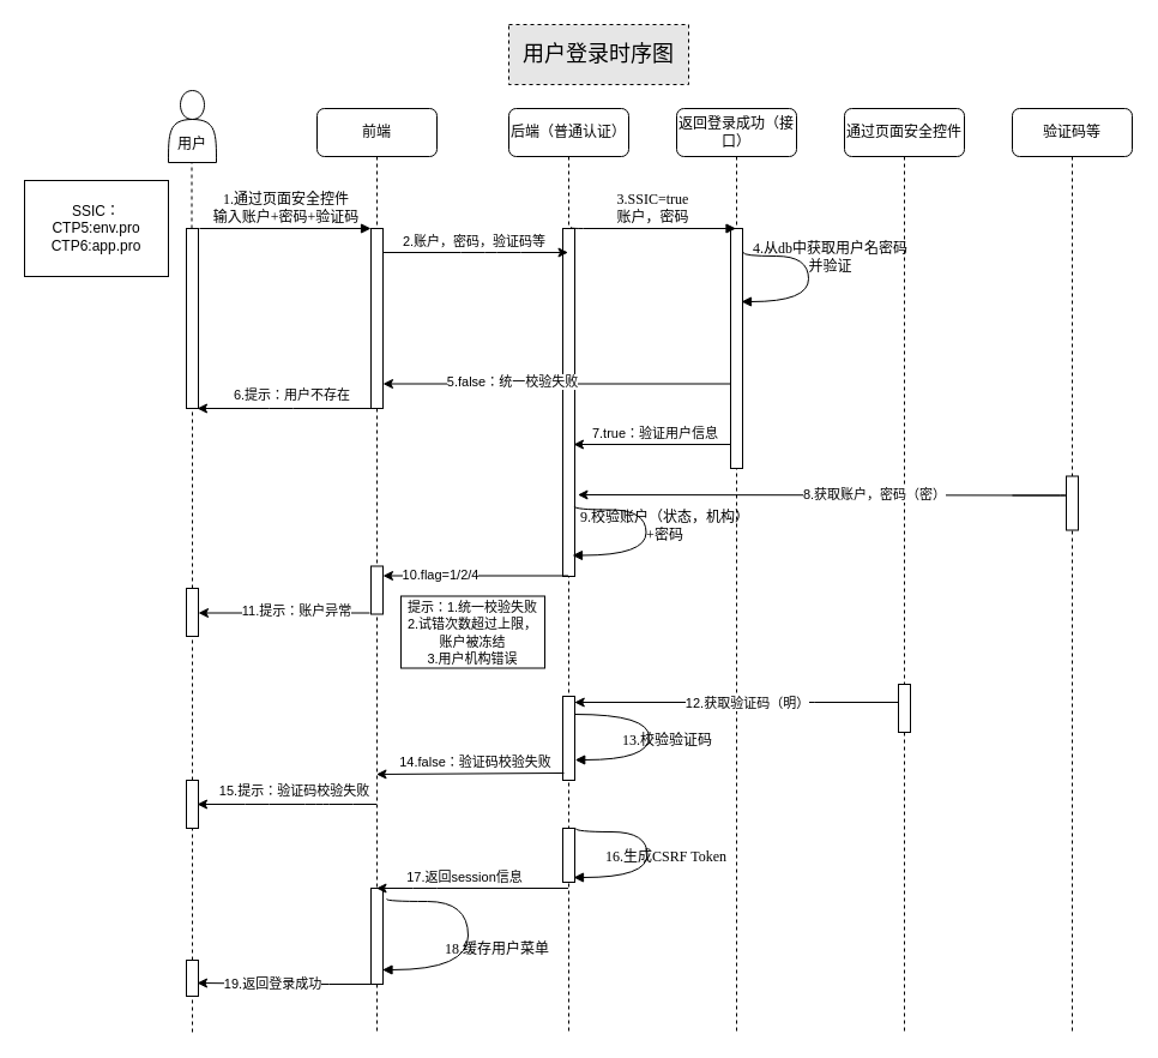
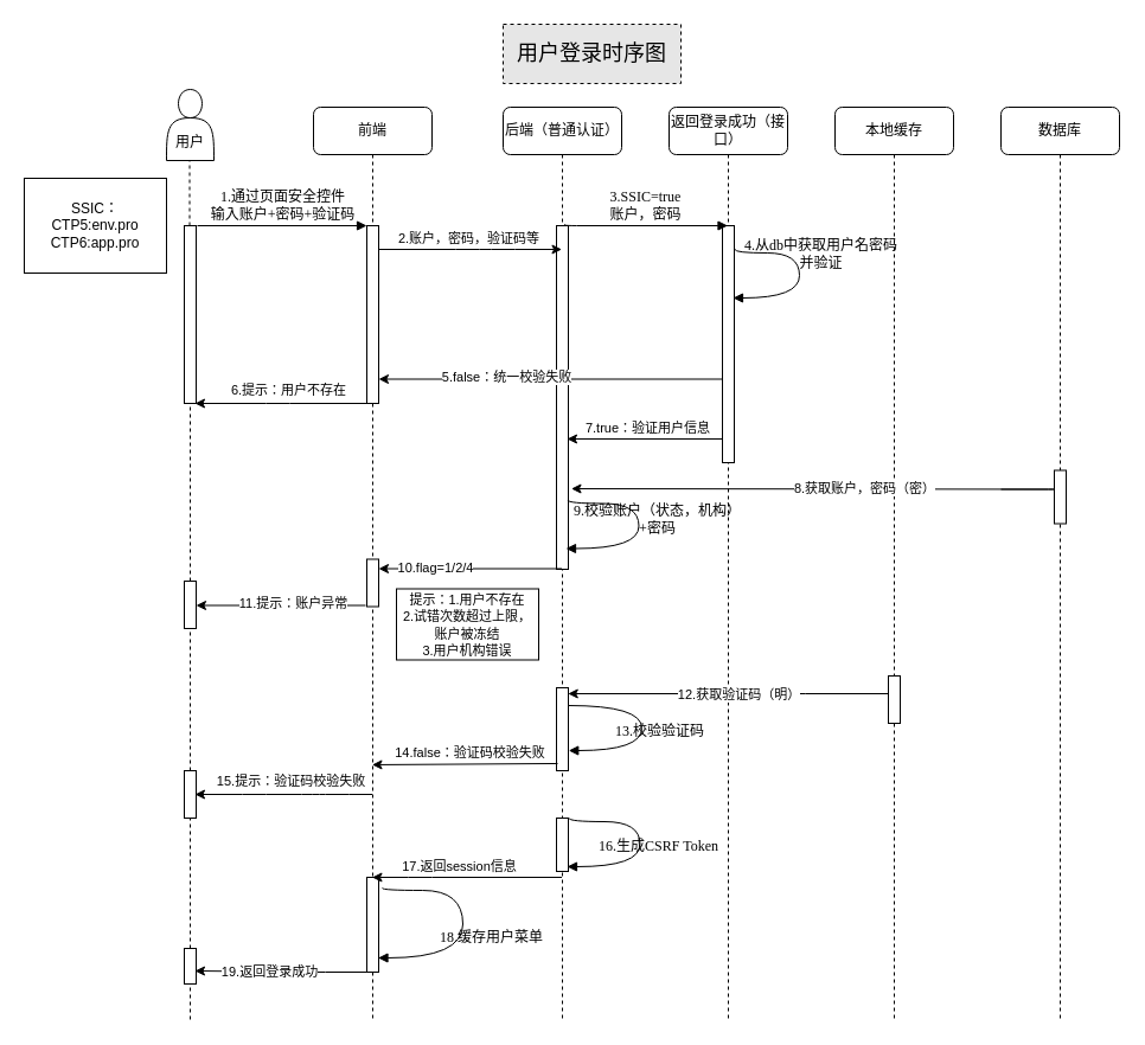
- <mxCell id="12" value="通过页面安全控件" style="shape=umlLifeline;perimeter=lifelinePerimeter;whiteSpace=wrap;html=1;container=1;collapsible=0;recursiveResize=0;outlineConnect=0;rounded=1;shadow=0;comic=0;labelBackgroundColor=none;strokeWidth=1;fontFamily=Verdana;fontSize=12;align=center;" parent="1" vertex="1"><mxGeometry x="704" y="90" width="100" height="770" as="geometry" /></mxCell>
+ <mxCell id="12" value="本地缓存" style="shape=umlLifeline;perimeter=lifelinePerimeter;whiteSpace=wrap;html=1;container=1;collapsible=0;recursiveResize=0;outlineConnect=0;rounded=1;shadow=0;comic=0;labelBackgroundColor=none;strokeWidth=1;fontFamily=Verdana;fontSize=12;align=center;" parent="1" vertex="1"><mxGeometry x="704" y="90" width="100" height="770" as="geometry" /></mxCell>
- <mxCell id="14" value="验证码等" style="shape=umlLifeline;perimeter=lifelinePerimeter;whiteSpace=wrap;html=1;container=1;collapsible=0;recursiveResize=0;outlineConnect=0;rounded=1;shadow=0;comic=0;labelBackgroundColor=none;strokeWidth=1;fontFamily=Verdana;fontSize=12;align=center;" parent="1" vertex="1"><mxGeometry x="844" y="90" width="100" height="770" as="geometry" /></mxCell>
+ <mxCell id="14" value="数据库" style="shape=umlLifeline;perimeter=lifelinePerimeter;whiteSpace=wrap;html=1;container=1;collapsible=0;recursiveResize=0;outlineConnect=0;rounded=1;shadow=0;comic=0;labelBackgroundColor=none;strokeWidth=1;fontFamily=Verdana;fontSize=12;align=center;" parent="1" vertex="1"><mxGeometry x="844" y="90" width="100" height="770" as="geometry" /></mxCell>
- <mxCell id="44" value="&lt;span style=&quot;font-size: 11px ; background-color: rgb(255 , 255 , 255)&quot;&gt;提示：1.统一校验失败&lt;/span&gt;&lt;br style=&quot;font-size: 11px&quot;&gt;&lt;span style=&quot;font-size: 11px ; background-color: rgb(255 , 255 , 255)&quot;&gt;2.试错次数超过上限，账户被冻结&lt;br&gt;&lt;/span&gt;&lt;span style=&quot;font-size: 11px ; background-color: rgb(255 , 255 , 255)&quot;&gt;3.用户机构错误&lt;/span&gt;" style="whiteSpace=wrap;html=1;" parent="1" vertex="1"><mxGeometry x="334" y="496.5" width="120" height="60" as="geometry" /></mxCell>
+ <mxCell id="44" value="&lt;span style=&quot;font-size: 11px ; background-color: rgb(255 , 255 , 255)&quot;&gt;提示：1.用户不存在&lt;/span&gt;&lt;br style=&quot;font-size: 11px&quot;&gt;&lt;span style=&quot;font-size: 11px ; background-color: rgb(255 , 255 , 255)&quot;&gt;2.试错次数超过上限，账户被冻结&lt;br&gt;&lt;/span&gt;&lt;span style=&quot;font-size: 11px ; background-color: rgb(255 , 255 , 255)&quot;&gt;3.用户机构错误&lt;/span&gt;" style="whiteSpace=wrap;html=1;" parent="1" vertex="1"><mxGeometry x="334" y="496.5" width="120" height="60" as="geometry" /></mxCell>
